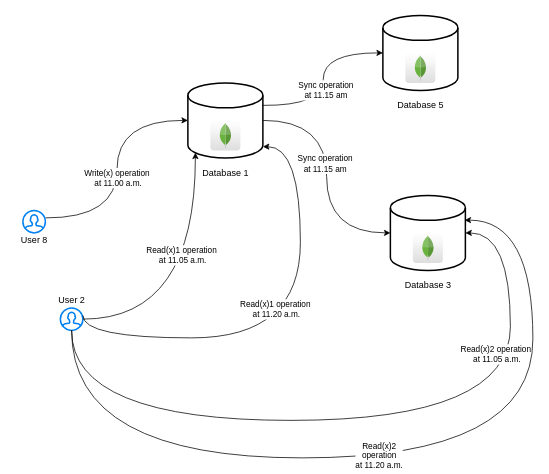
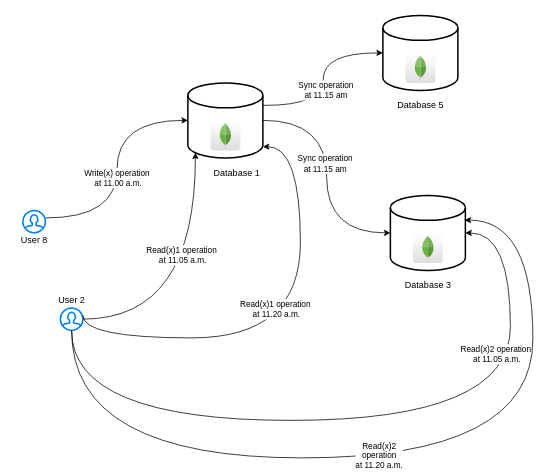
- <mxCell id="11" value="Database 1" style="text;html=1;align=center;verticalAlign=middle;resizable=0;points=[];autosize=1;strokeColor=none;fillColor=none;" parent="1" vertex="1"><mxGeometry x="260" y="220" width="80" height="20" as="geometry" /></mxCell>
+ <mxCell id="11" value="Database 1" style="text;html=1;align=center;verticalAlign=middle;resizable=0;points=[];autosize=1;strokeColor=none;fillColor=none;" parent="1" vertex="1"><mxGeometry x="275" y="220" width="80" height="20" as="geometry" /></mxCell>
